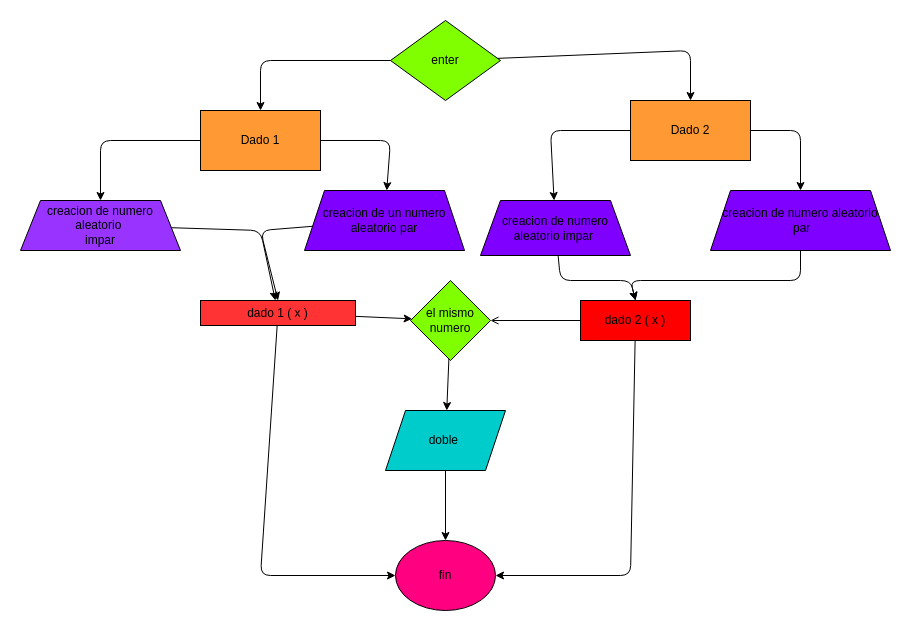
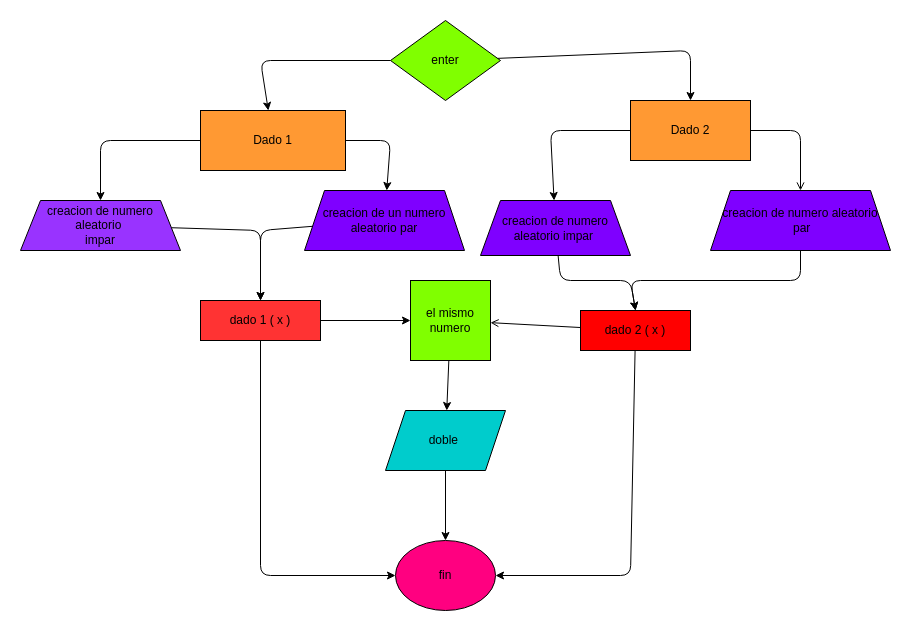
- <mxCell id="7" value="Dado 1" style="whiteSpace=wrap;html=1;fillColor=#FF9933;" vertex="1" parent="1"><mxGeometry x="200" y="110" width="120" height="60" as="geometry" /></mxCell>
+ <mxCell id="7" value="Dado 1" style="whiteSpace=wrap;html=1;fillColor=#FF9933;" vertex="1" parent="1"><mxGeometry x="200" y="110" width="145" height="60" as="geometry" /></mxCell>
- <mxCell id="9" value="" style="edgeStyle=none;html=1;" edge="1" parent="1" source="10" target="28"><mxGeometry relative="1" as="geometry"><Array as="points"><mxPoint x="800" y="130" /></Array></mxGeometry></mxCell>
+ <mxCell id="9" value="" style="edgeStyle=none;html=1;endArrow=open;" edge="1" parent="1" source="10" target="28"><mxGeometry relative="1" as="geometry"><Array as="points"><mxPoint x="800" y="130" /></Array></mxGeometry></mxCell>
- <mxCell id="17" value="dado 1 ( x )" style="whiteSpace=wrap;html=1;fillColor=#FF3333;" vertex="1" parent="1"><mxGeometry x="200" y="300" width="155" height="25" as="geometry" /></mxCell>
+ <mxCell id="17" value="dado 1 ( x )" style="whiteSpace=wrap;html=1;fillColor=#FF3333;" vertex="1" parent="1"><mxGeometry x="200" y="300" width="120" height="40" as="geometry" /></mxCell>
- <mxCell id="22" value="el mismo numero" style="rhombus;whiteSpace=wrap;html=1;fillColor=#80FF00;" vertex="1" parent="1"><mxGeometry x="410" y="280" width="80" height="80" as="geometry" /></mxCell>
+ <mxCell id="22" value="el mismo numero" style="whiteSpace=wrap;html=1;fillColor=#80FF00;rounded=0;" vertex="1" parent="1"><mxGeometry x="410" y="280" width="80" height="80" as="geometry" /></mxCell>
- <mxCell id="20" value="dado 2 ( x )" style="whiteSpace=wrap;html=1;fillColor=#FF0000;" vertex="1" parent="1"><mxGeometry x="580" y="300" width="110" height="40" as="geometry" /></mxCell>
+ <mxCell id="20" value="dado 2 ( x )" style="whiteSpace=wrap;html=1;fillColor=#FF0000;" vertex="1" parent="1"><mxGeometry x="580" y="310" width="110" height="40" as="geometry" /></mxCell>
